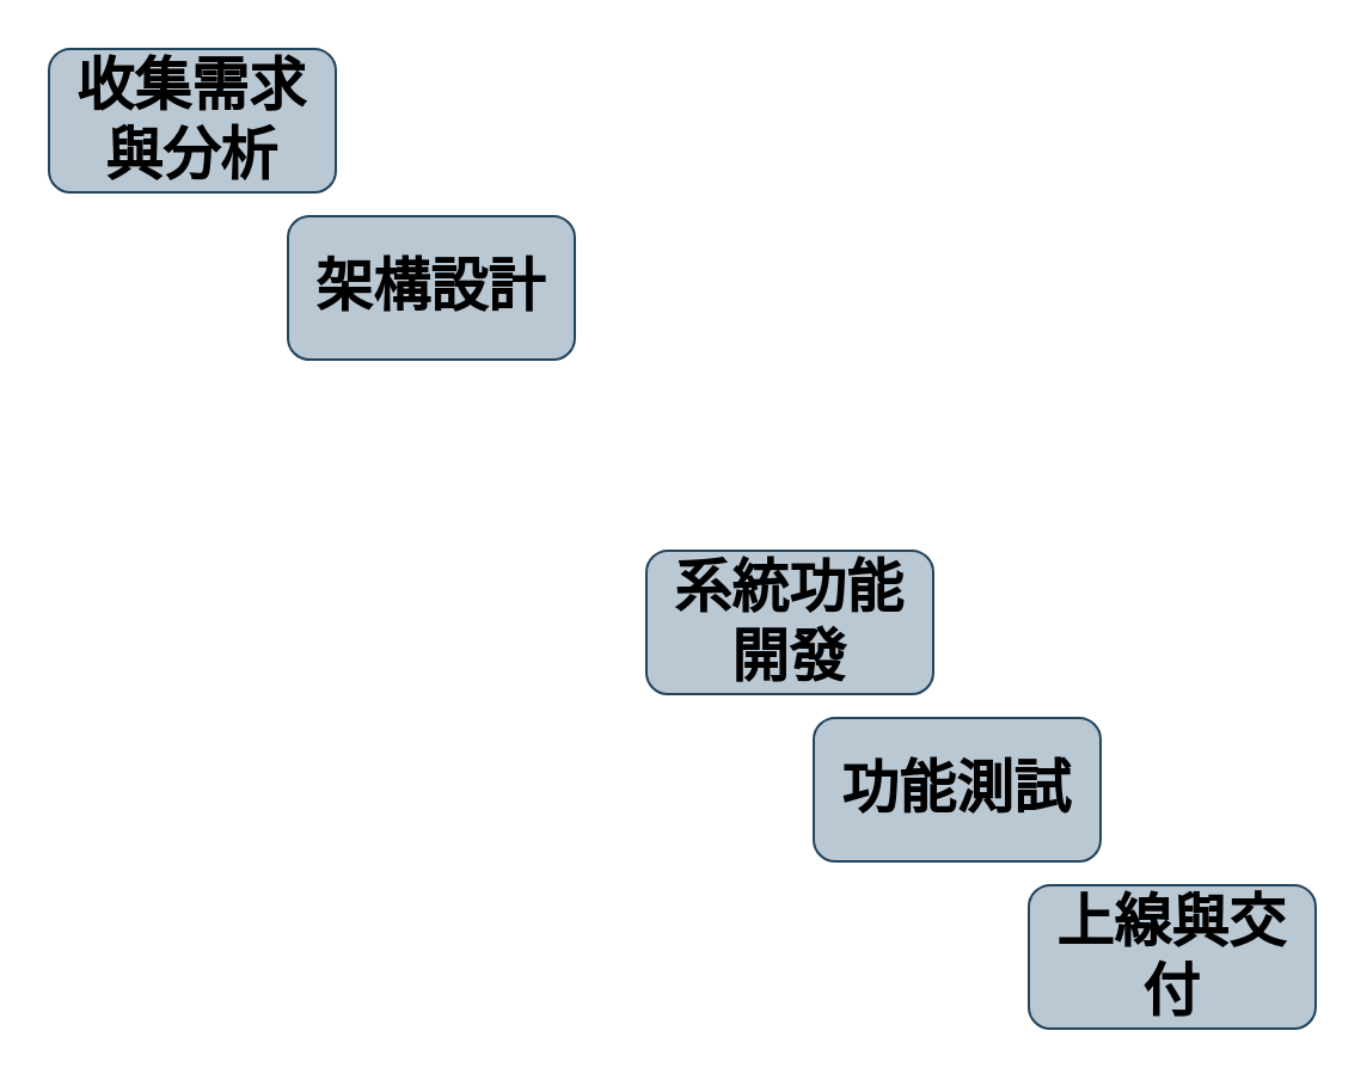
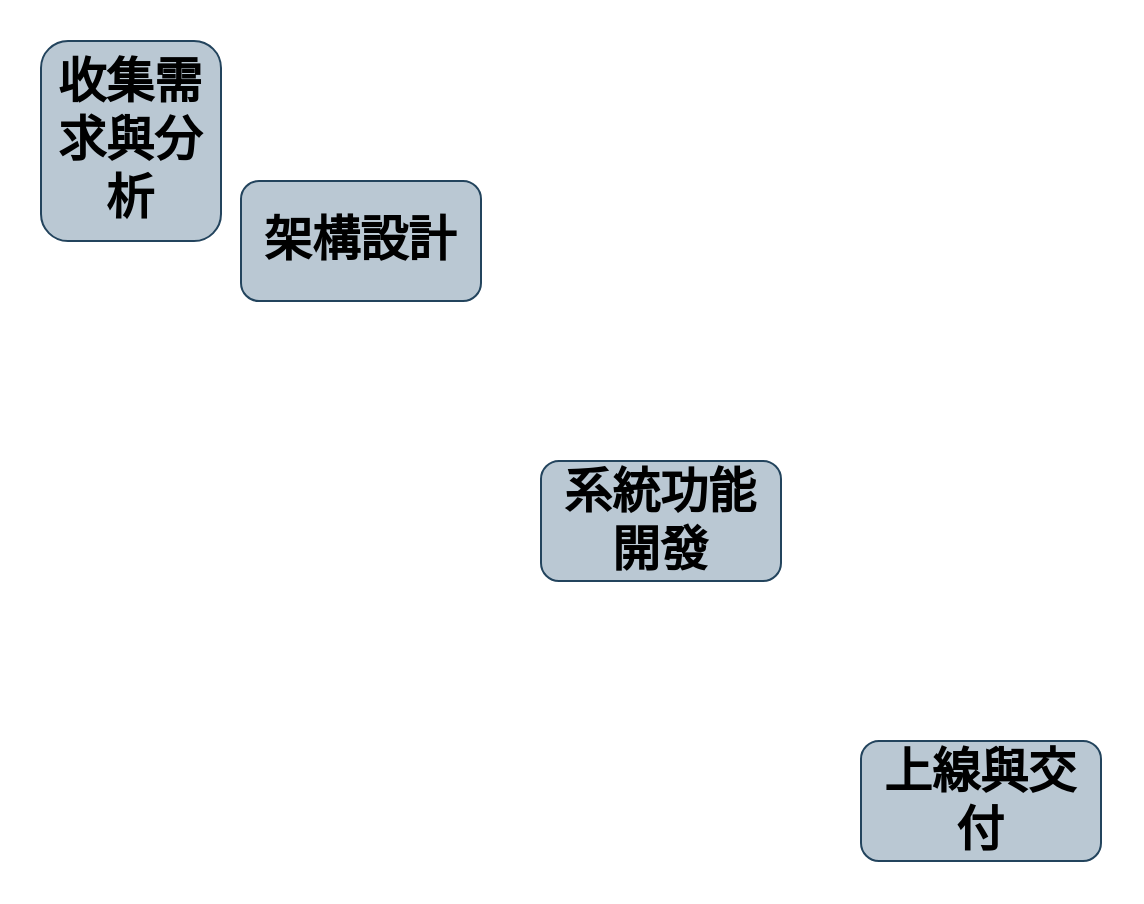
- <mxCell id="2" value="&lt;h1&gt;收集需求與分析&lt;/h1&gt;" style="rounded=1;whiteSpace=wrap;html=1;fillColor=#bac8d3;strokeColor=#23445d;fontStyle=1;fontColor=#000000;" vertex="1" parent="1"><mxGeometry x="20" y="20" width="120" height="60" as="geometry" /></mxCell>
+ <mxCell id="2" value="&lt;h1&gt;收集需求與分析&lt;/h1&gt;" style="rounded=1;whiteSpace=wrap;html=1;fillColor=#bac8d3;strokeColor=#23445d;fontStyle=1;fontColor=#000000;" vertex="1" parent="1"><mxGeometry x="20" y="20" width="90" height="100" as="geometry" /></mxCell>
- <mxCell id="5" value="&lt;h1&gt;功能測試&lt;/h1&gt;" style="rounded=1;whiteSpace=wrap;html=1;fillColor=#bac8d3;strokeColor=#23445d;fontStyle=1;fontColor=#000000;" vertex="1" parent="1"><mxGeometry x="340" y="300" width="120" height="60" as="geometry" /></mxCell>
